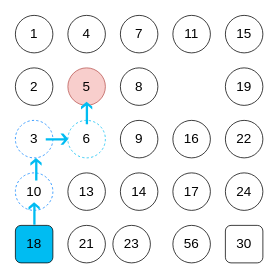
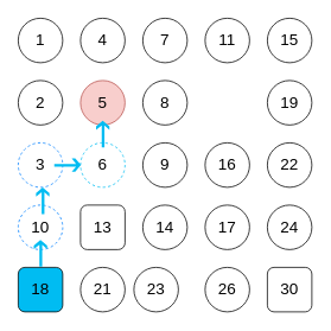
- <mxCell id="17" value="13" style="ellipse;whiteSpace=wrap;html=1;aspect=fixed;fontSize=18;" vertex="1" parent="1"><mxGeometry x="90" y="230" width="50" height="50" as="geometry" /></mxCell>
+ <mxCell id="17" value="13" style="whiteSpace=wrap;html=1;aspect=fixed;fontSize=18;rounded=1;" vertex="1" parent="1"><mxGeometry x="90" y="230" width="50" height="50" as="geometry" /></mxCell>
- <mxCell id="24" value="56" style="ellipse;whiteSpace=wrap;html=1;aspect=fixed;fontSize=18;" vertex="1" parent="1"><mxGeometry x="230" y="300" width="50" height="50" as="geometry" /></mxCell>
+ <mxCell id="24" value="26" style="ellipse;whiteSpace=wrap;html=1;aspect=fixed;fontSize=18;" vertex="1" parent="1"><mxGeometry x="230" y="300" width="50" height="50" as="geometry" /></mxCell>
